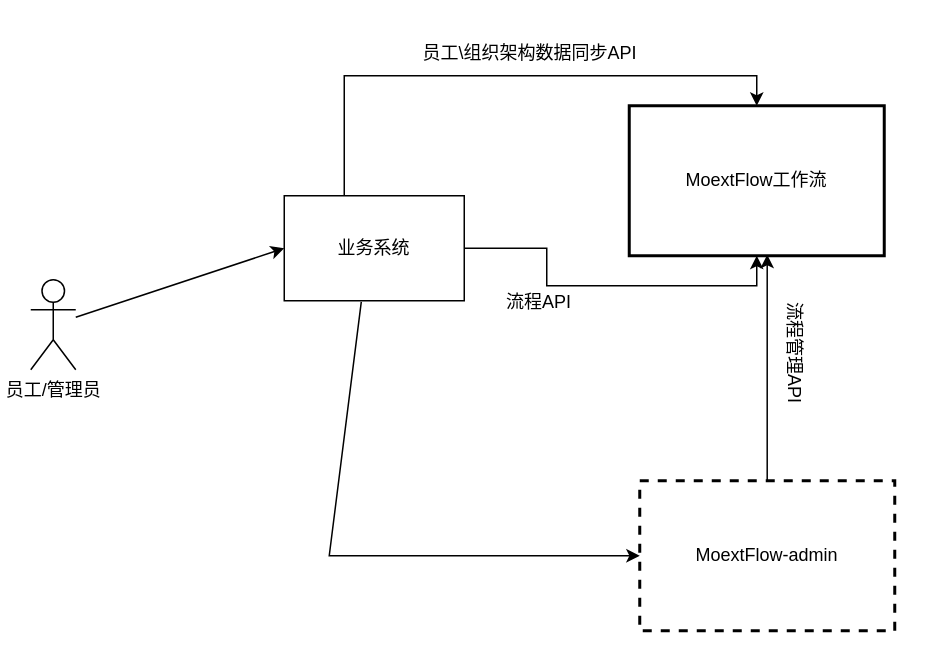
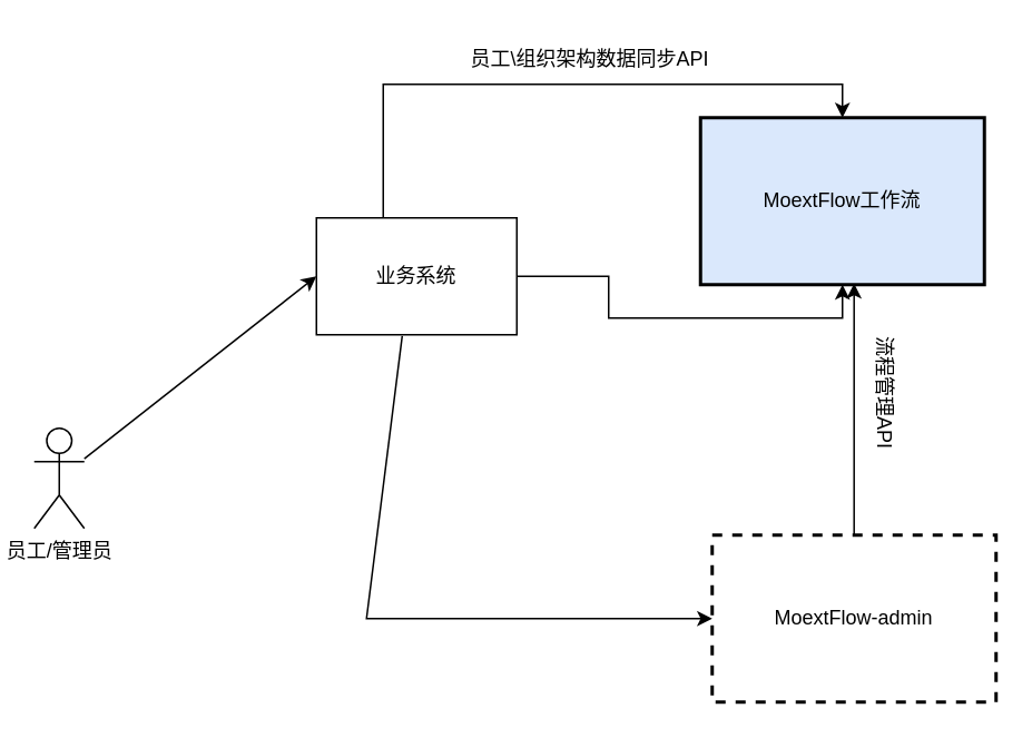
- <mxCell id="8" value="MoextFlow工作流" style="rounded=0;whiteSpace=wrap;html=1;strokeWidth=2;" parent="1" vertex="1"><mxGeometry x="419" y="70" width="170" height="100" as="geometry" /></mxCell>
+ <mxCell id="8" value="MoextFlow工作流" style="rounded=0;whiteSpace=wrap;html=1;strokeWidth=2;fillColor=#dae8fc;" parent="1" vertex="1"><mxGeometry x="419" y="70" width="170" height="100" as="geometry" /></mxCell>
- <mxCell id="12" value="流程API" style="text;html=1;strokeColor=none;fillColor=none;align=center;verticalAlign=middle;whiteSpace=wrap;rounded=0;" parent="1" vertex="1"><mxGeometry x="319" y="186" width="80" height="30" as="geometry" /></mxCell>
- <mxCell id="4" value="员工/管理员" style="shape=umlActor;verticalLabelPosition=bottom;verticalAlign=top;html=1;outlineConnect=0;" parent="1" vertex="1"><mxGeometry x="20" y="186" width="30" height="60" as="geometry" /></mxCell>
+ <mxCell id="4" value="员工/管理员" style="shape=umlActor;verticalLabelPosition=bottom;verticalAlign=top;html=1;outlineConnect=0;" parent="1" vertex="1"><mxGeometry x="20" y="256" width="30" height="60" as="geometry" /></mxCell>
